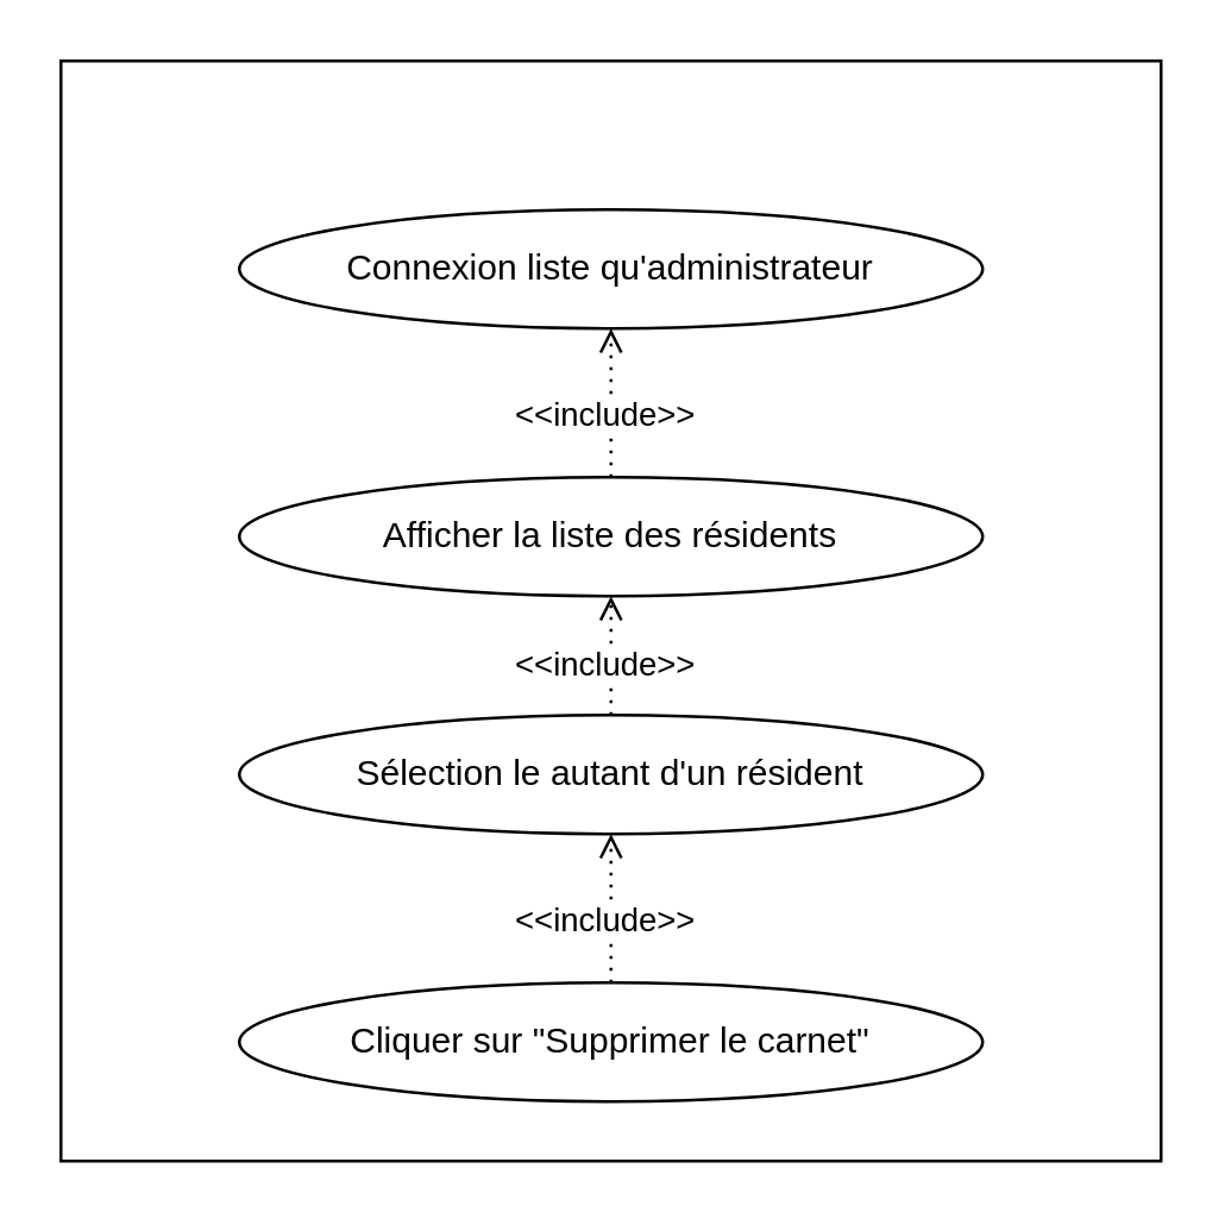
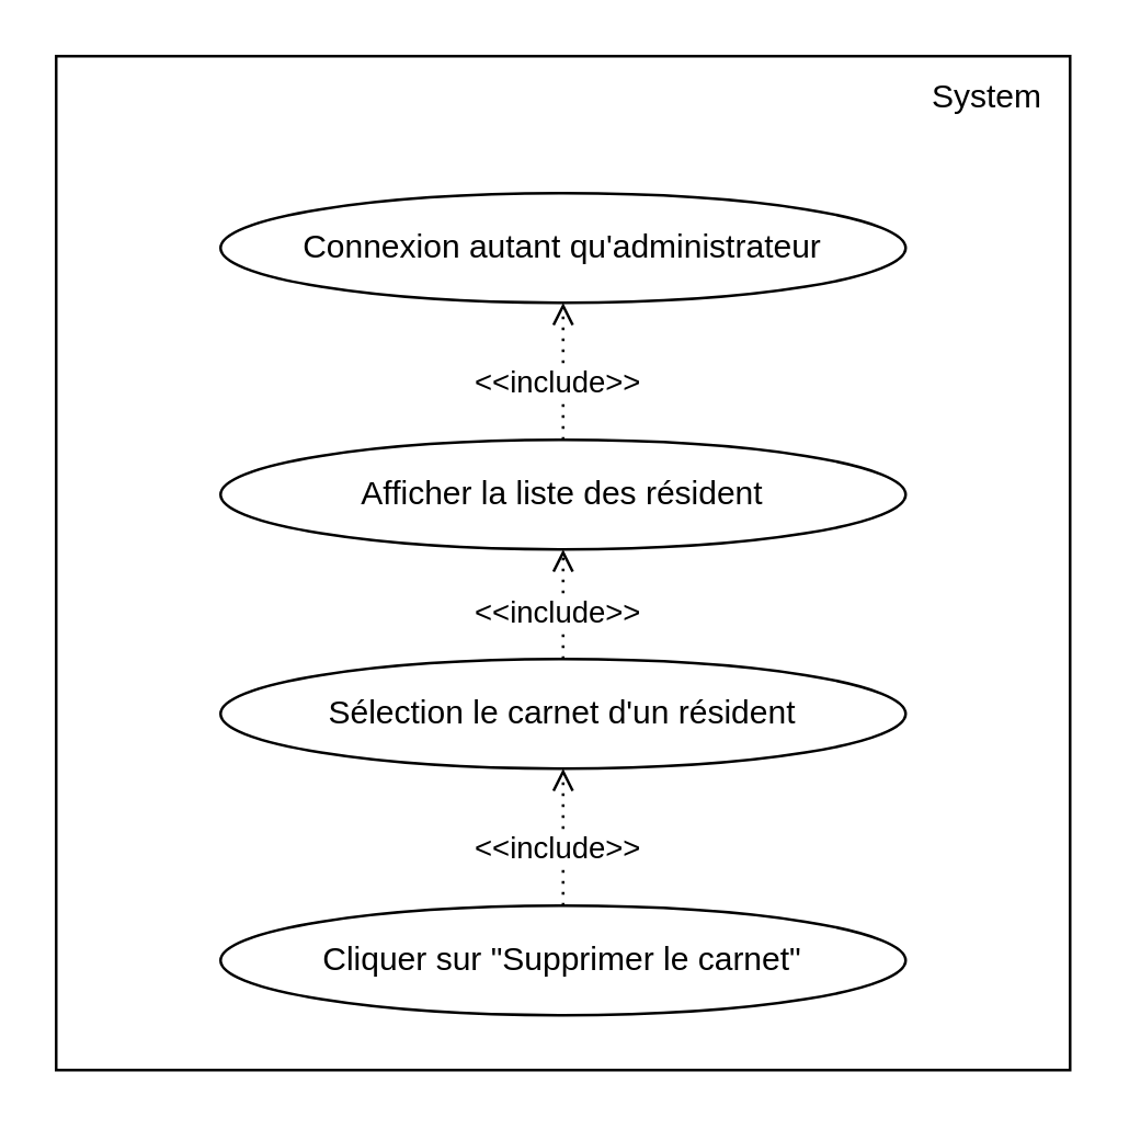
+ <mxCell id="7" value="System" style="text;html=1;strokeColor=none;fillColor=none;align=center;verticalAlign=middle;whiteSpace=wrap;rounded=0;" vertex="1" parent="1"><mxGeometry x="330" y="20" width="60" height="30" as="geometry" /></mxCell>
- <mxCell id="3" value="Connexion liste qu'administrateur" style="ellipse;whiteSpace=wrap;html=1;" vertex="1" parent="1"><mxGeometry x="80" y="70" width="250" height="40" as="geometry" /></mxCell>
+ <mxCell id="3" value="Connexion autant qu'administrateur" style="ellipse;whiteSpace=wrap;html=1;" vertex="1" parent="1"><mxGeometry x="80" y="70" width="250" height="40" as="geometry" /></mxCell>
- <mxCell id="6" value="Afficher la liste des résidents" style="ellipse;whiteSpace=wrap;html=1;" vertex="1" parent="1"><mxGeometry x="80" y="160" width="250" height="40" as="geometry" /></mxCell>
+ <mxCell id="6" value="Afficher la liste des résident" style="ellipse;whiteSpace=wrap;html=1;" vertex="1" parent="1"><mxGeometry x="80" y="160" width="250" height="40" as="geometry" /></mxCell>
- <mxCell id="8" value="Sélection le autant d'un résident" style="ellipse;whiteSpace=wrap;html=1;" vertex="1" parent="1"><mxGeometry x="80" y="240" width="250" height="40" as="geometry" /></mxCell>
+ <mxCell id="8" value="Sélection le carnet d'un résident" style="ellipse;whiteSpace=wrap;html=1;" vertex="1" parent="1"><mxGeometry x="80" y="240" width="250" height="40" as="geometry" /></mxCell>
